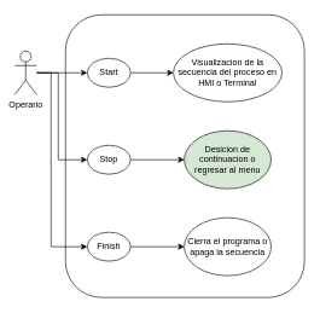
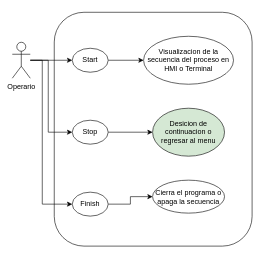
- <mxCell id="15" value="Cierra el programa o apaga la secuencia" style="ellipse;whiteSpace=wrap;html=1;" vertex="1" parent="1"><mxGeometry x="254" y="300" width="120" height="80" as="geometry" /></mxCell>
+ <mxCell id="15" value="Cierra el programa o apaga la secuencia" style="ellipse;whiteSpace=wrap;html=1;" vertex="1" parent="1"><mxGeometry x="254" y="300" width="120" height="55" as="geometry" /></mxCell>
